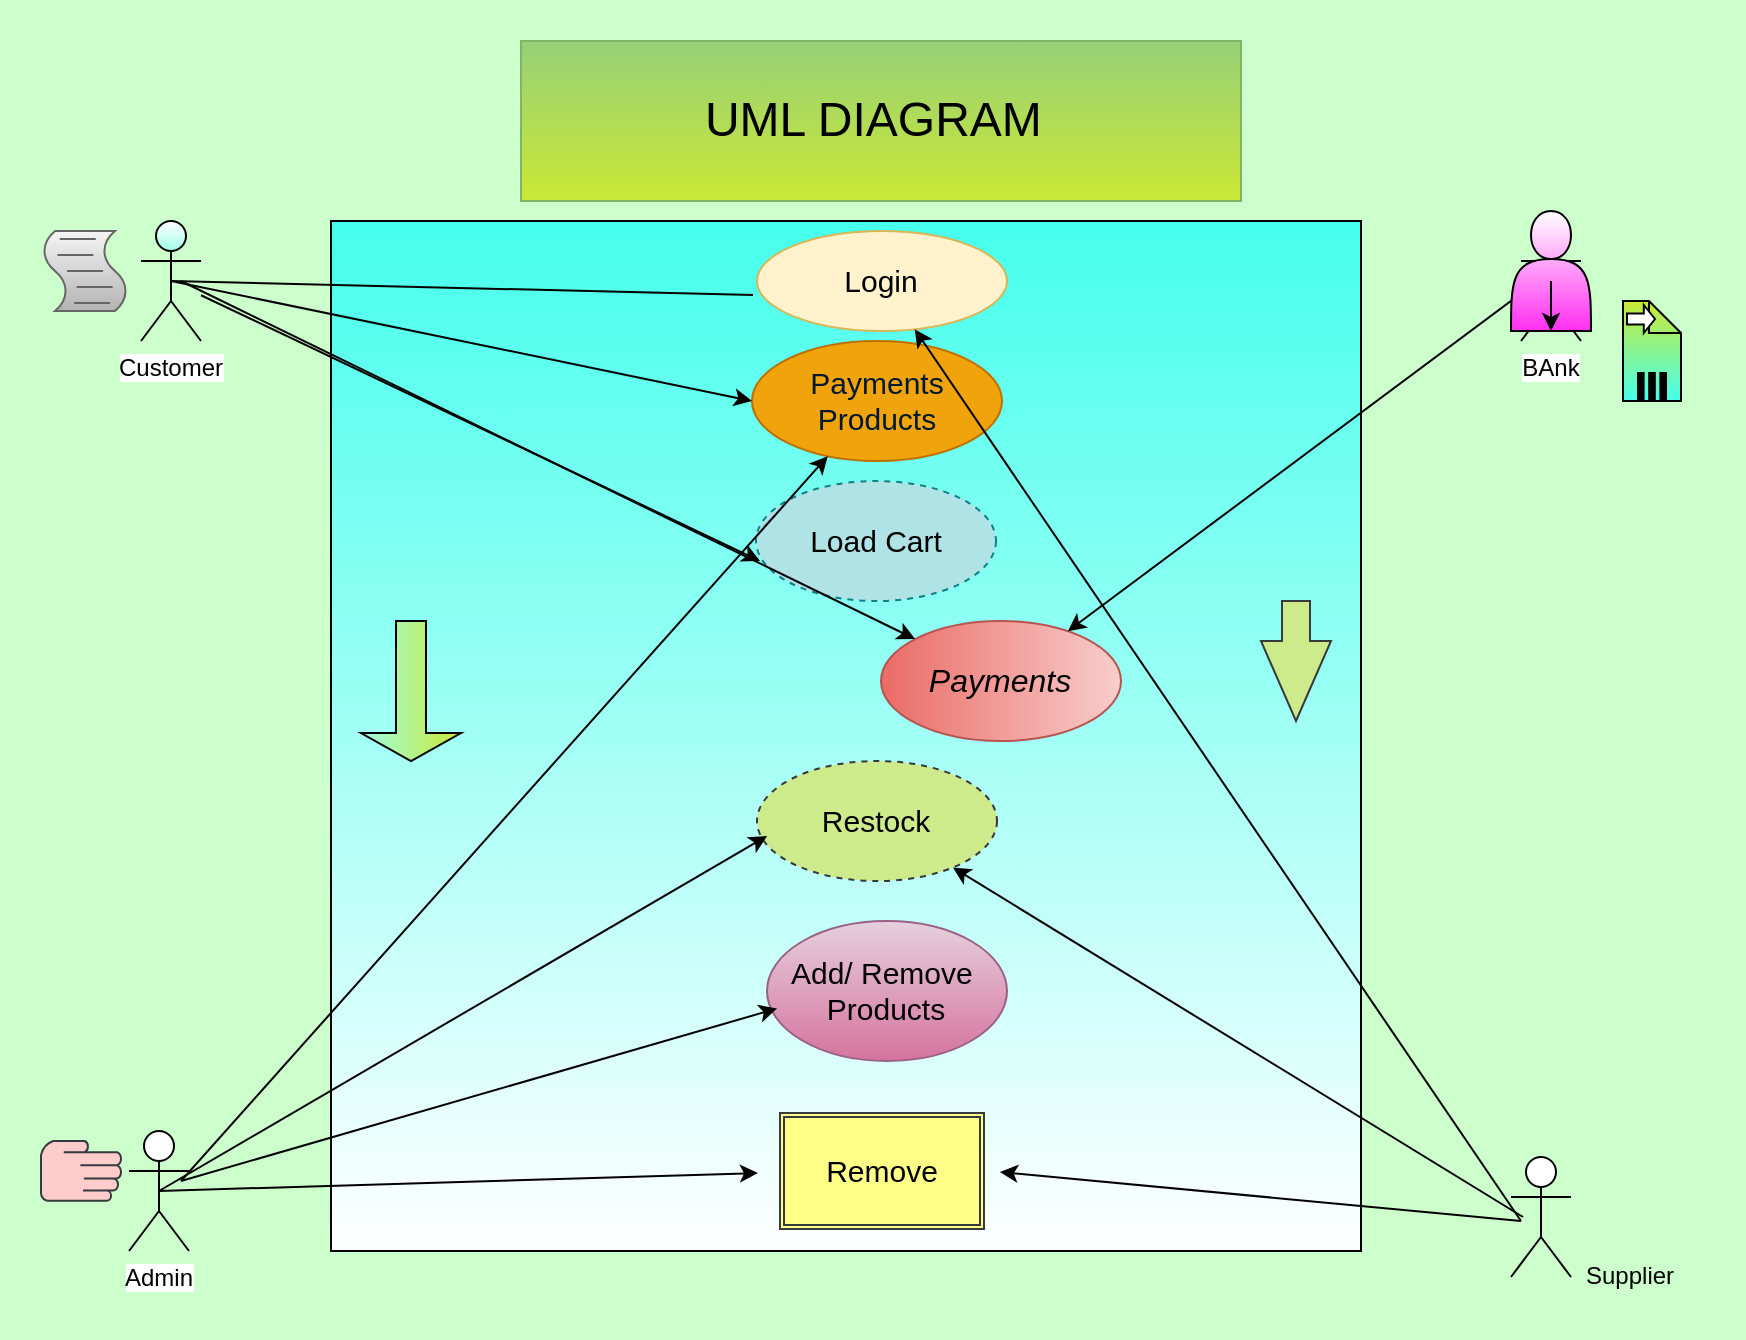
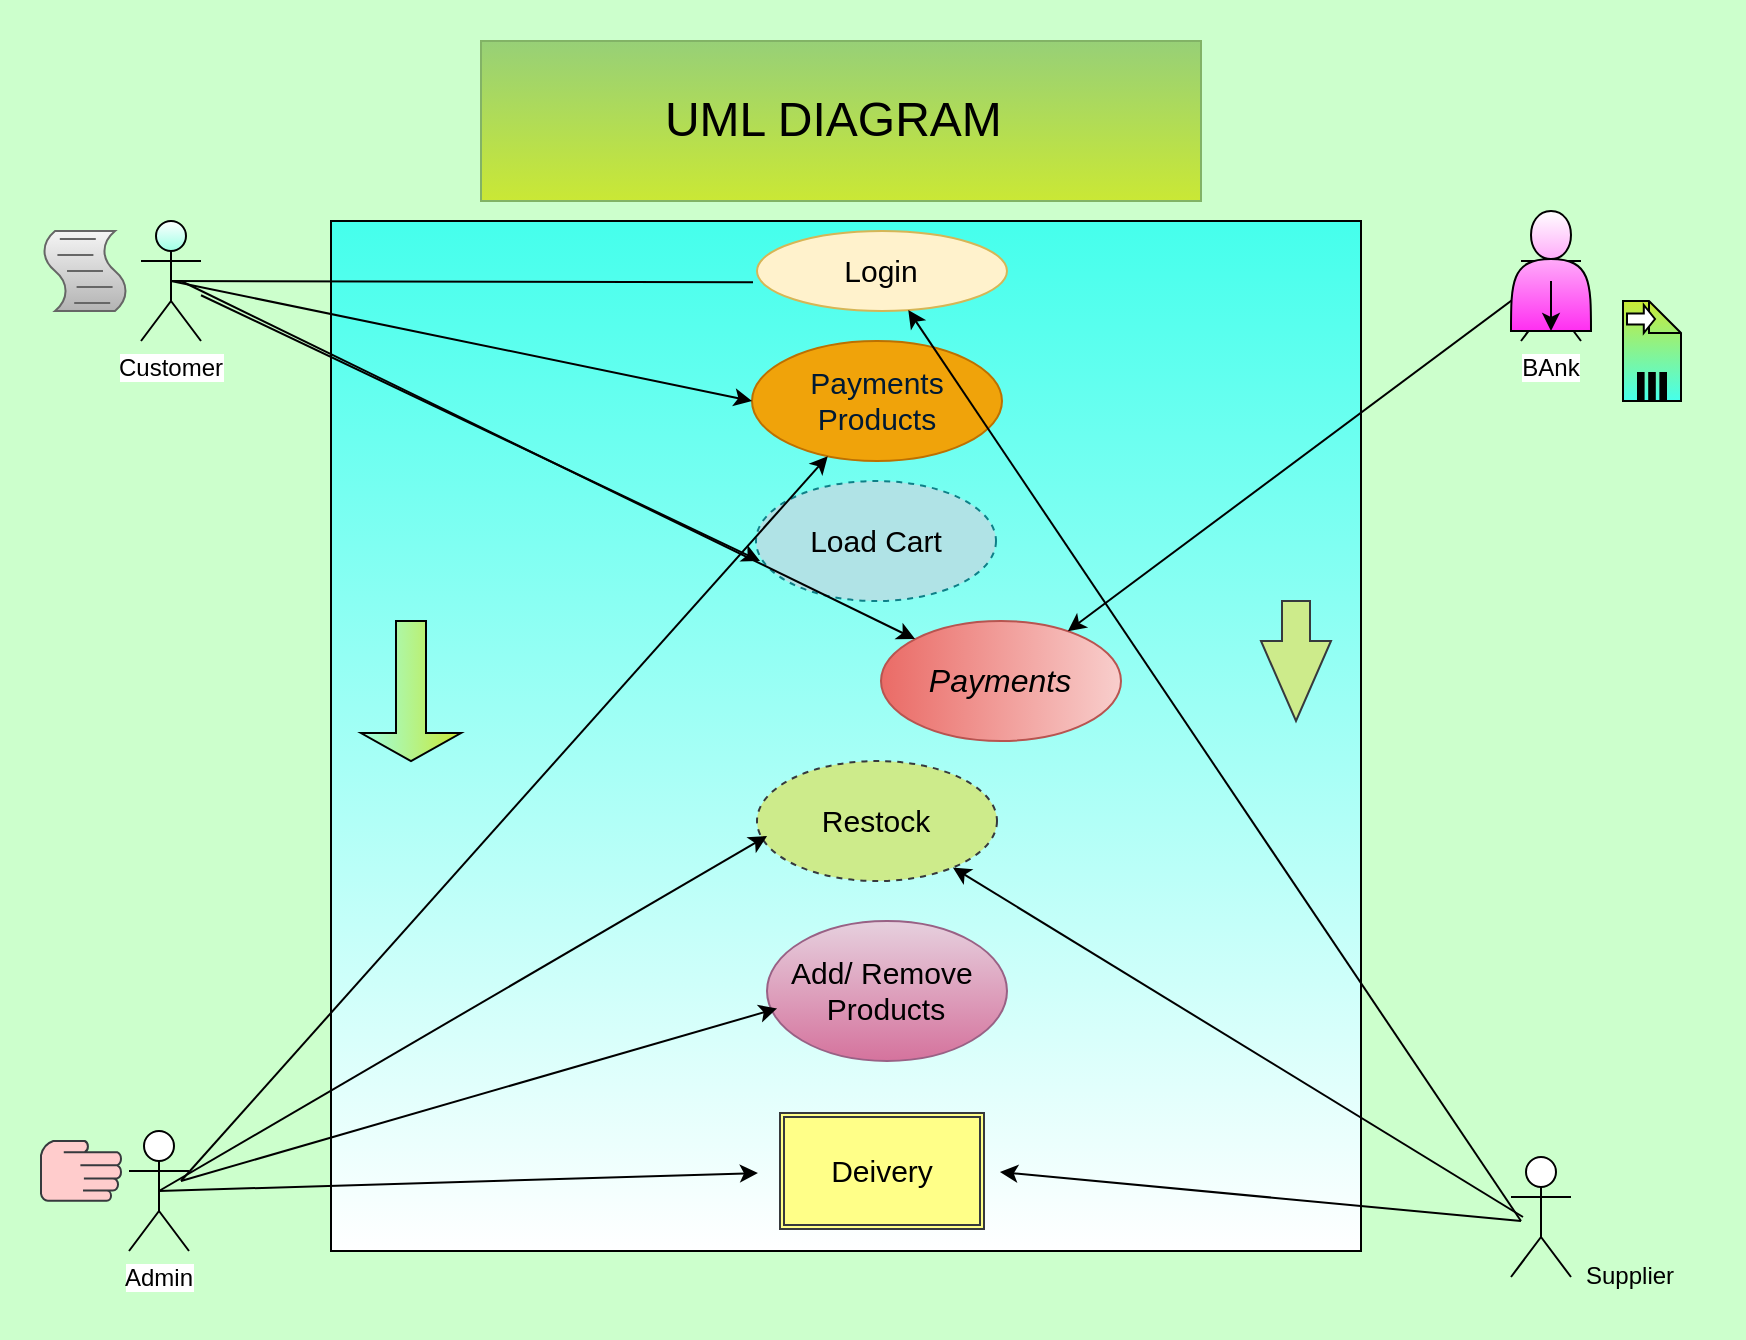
- <mxCell id="26" value="&lt;font style=&quot;font-size: 24px&quot;&gt;UML DIAGRAM&amp;nbsp;&lt;/font&gt;" style="text;html=1;strokeColor=#82b366;fillColor=#CAE835;align=center;verticalAlign=middle;whiteSpace=wrap;rounded=0;gradientColor=#97d077;gradientDirection=north;" parent="1" vertex="1"><mxGeometry x="260" y="20" width="360" height="80" as="geometry" /></mxCell>
+ <mxCell id="26" value="&lt;font style=&quot;font-size: 24px&quot;&gt;UML DIAGRAM&amp;nbsp;&lt;/font&gt;" style="text;html=1;strokeColor=#82b366;fillColor=#CAE835;align=center;verticalAlign=middle;whiteSpace=wrap;rounded=0;gradientColor=#97d077;gradientDirection=north;" parent="1" vertex="1"><mxGeometry x="240" y="20" width="360" height="80" as="geometry" /></mxCell>
- <mxCell id="7" value="&lt;font style=&quot;font-size: 15px&quot;&gt;Login&lt;/font&gt;" style="ellipse;whiteSpace=wrap;html=1;fillColor=#fff2cc;strokeColor=#d6b656;" parent="1" vertex="1"><mxGeometry x="378" y="115" width="125" height="50" as="geometry" /></mxCell>
+ <mxCell id="7" value="&lt;font style=&quot;font-size: 15px&quot;&gt;Login&lt;/font&gt;" style="ellipse;whiteSpace=wrap;html=1;fillColor=#fff2cc;strokeColor=#d6b656;" parent="1" vertex="1"><mxGeometry x="378" y="115" width="125" height="40" as="geometry" /></mxCell>
- <mxCell id="32" value="Remove" style="shape=ext;double=1;rounded=0;whiteSpace=wrap;html=1;fillColor=#ffff88;strokeColor=#36393d;fontSize=15;" parent="1" vertex="1"><mxGeometry x="389.5" y="556" width="102" height="58" as="geometry" /></mxCell>
+ <mxCell id="32" value="Deivery" style="shape=ext;double=1;rounded=0;whiteSpace=wrap;html=1;fillColor=#ffff88;strokeColor=#36393d;fontSize=15;" parent="1" vertex="1"><mxGeometry x="389.5" y="556" width="102" height="58" as="geometry" /></mxCell>
